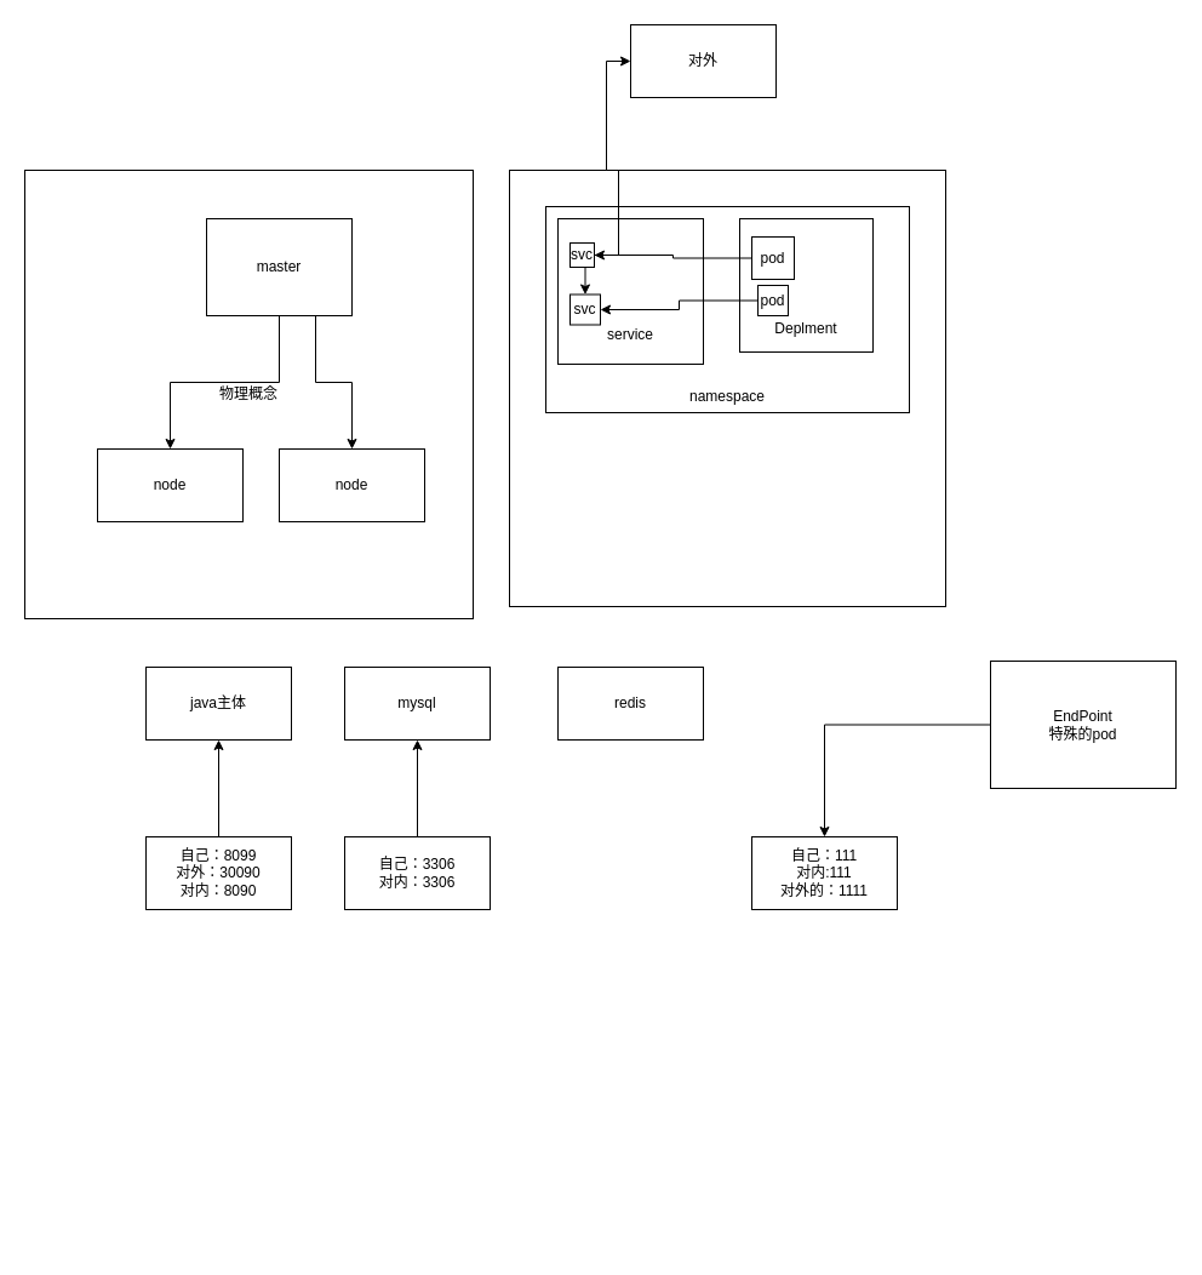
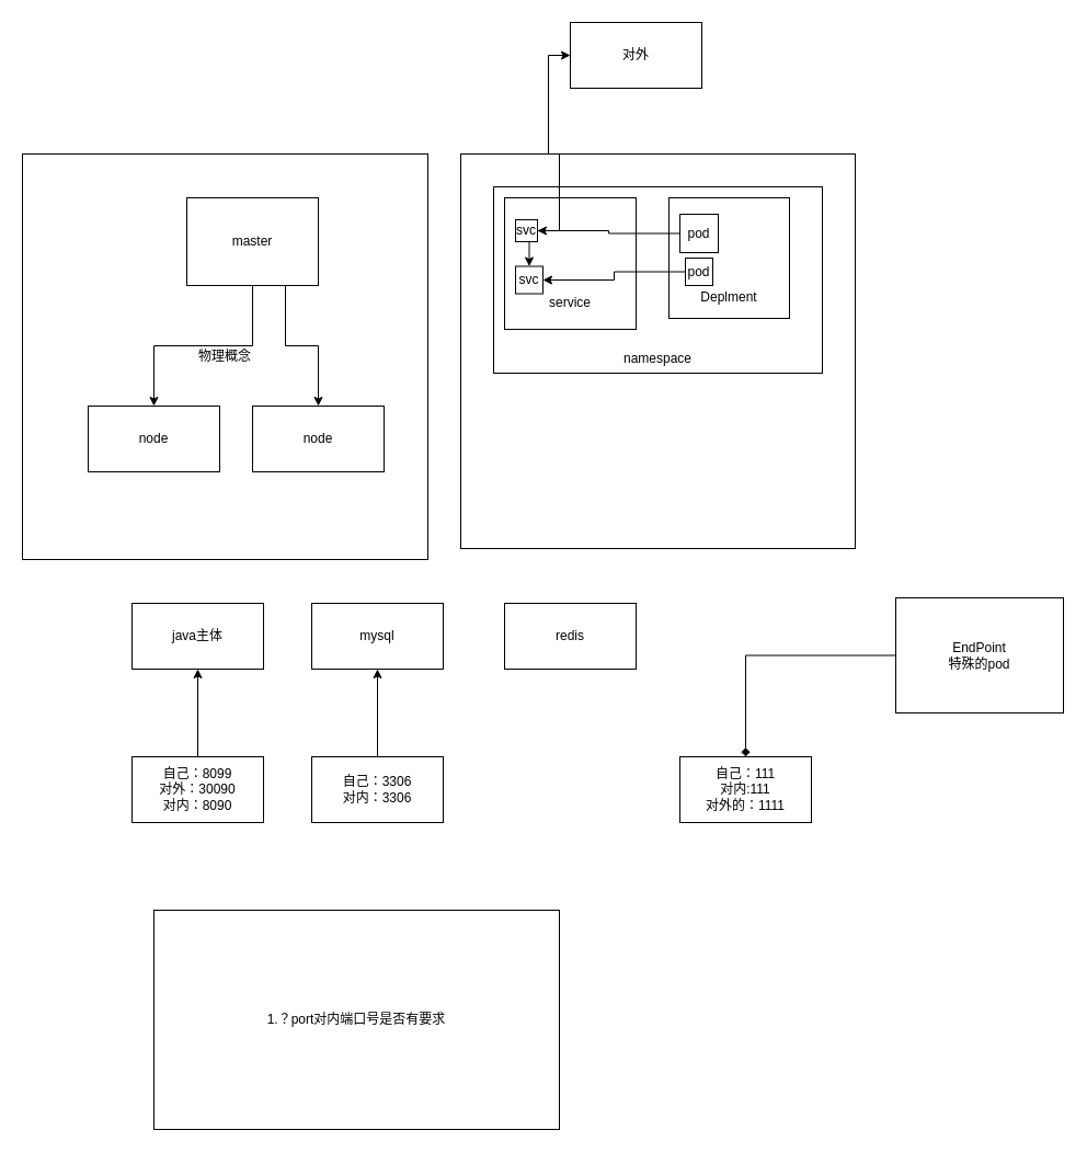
- <mxCell id="30" style="edgeStyle=orthogonalEdgeStyle;rounded=0;orthogonalLoop=1;jettySize=auto;html=1;entryX=0.5;entryY=0;entryDx=0;entryDy=0;" edge="1" parent="1" source="31" target="29"><mxGeometry relative="1" as="geometry" /></mxCell>
+ <mxCell id="30" style="edgeStyle=orthogonalEdgeStyle;rounded=0;orthogonalLoop=1;jettySize=auto;html=1;entryX=0.5;entryY=0;entryDx=0;entryDy=0;endArrow=diamond;" edge="1" parent="1" source="31" target="29"><mxGeometry relative="1" as="geometry" /></mxCell>
+ <mxCell id="28" value="1.？port对内端口号是否有要求" style="rounded=0;whiteSpace=wrap;html=1;" parent="1" vertex="1"><mxGeometry x="140" y="830" width="370" height="200" as="geometry" /></mxCell>
